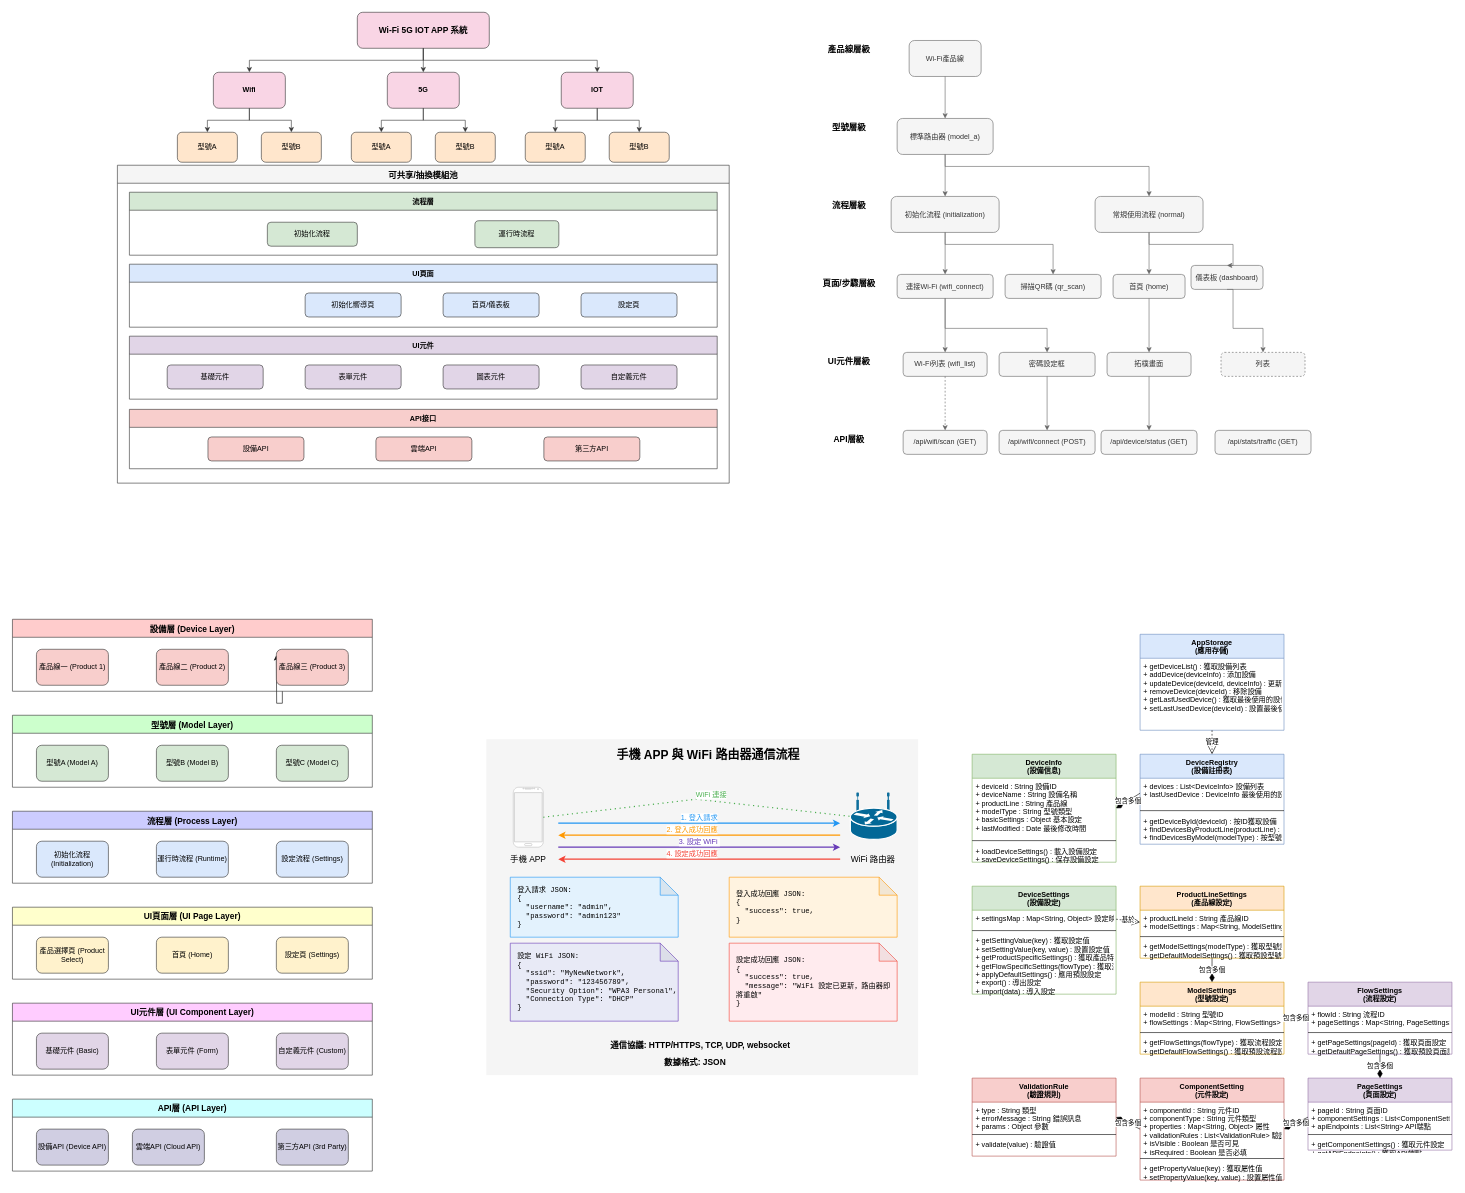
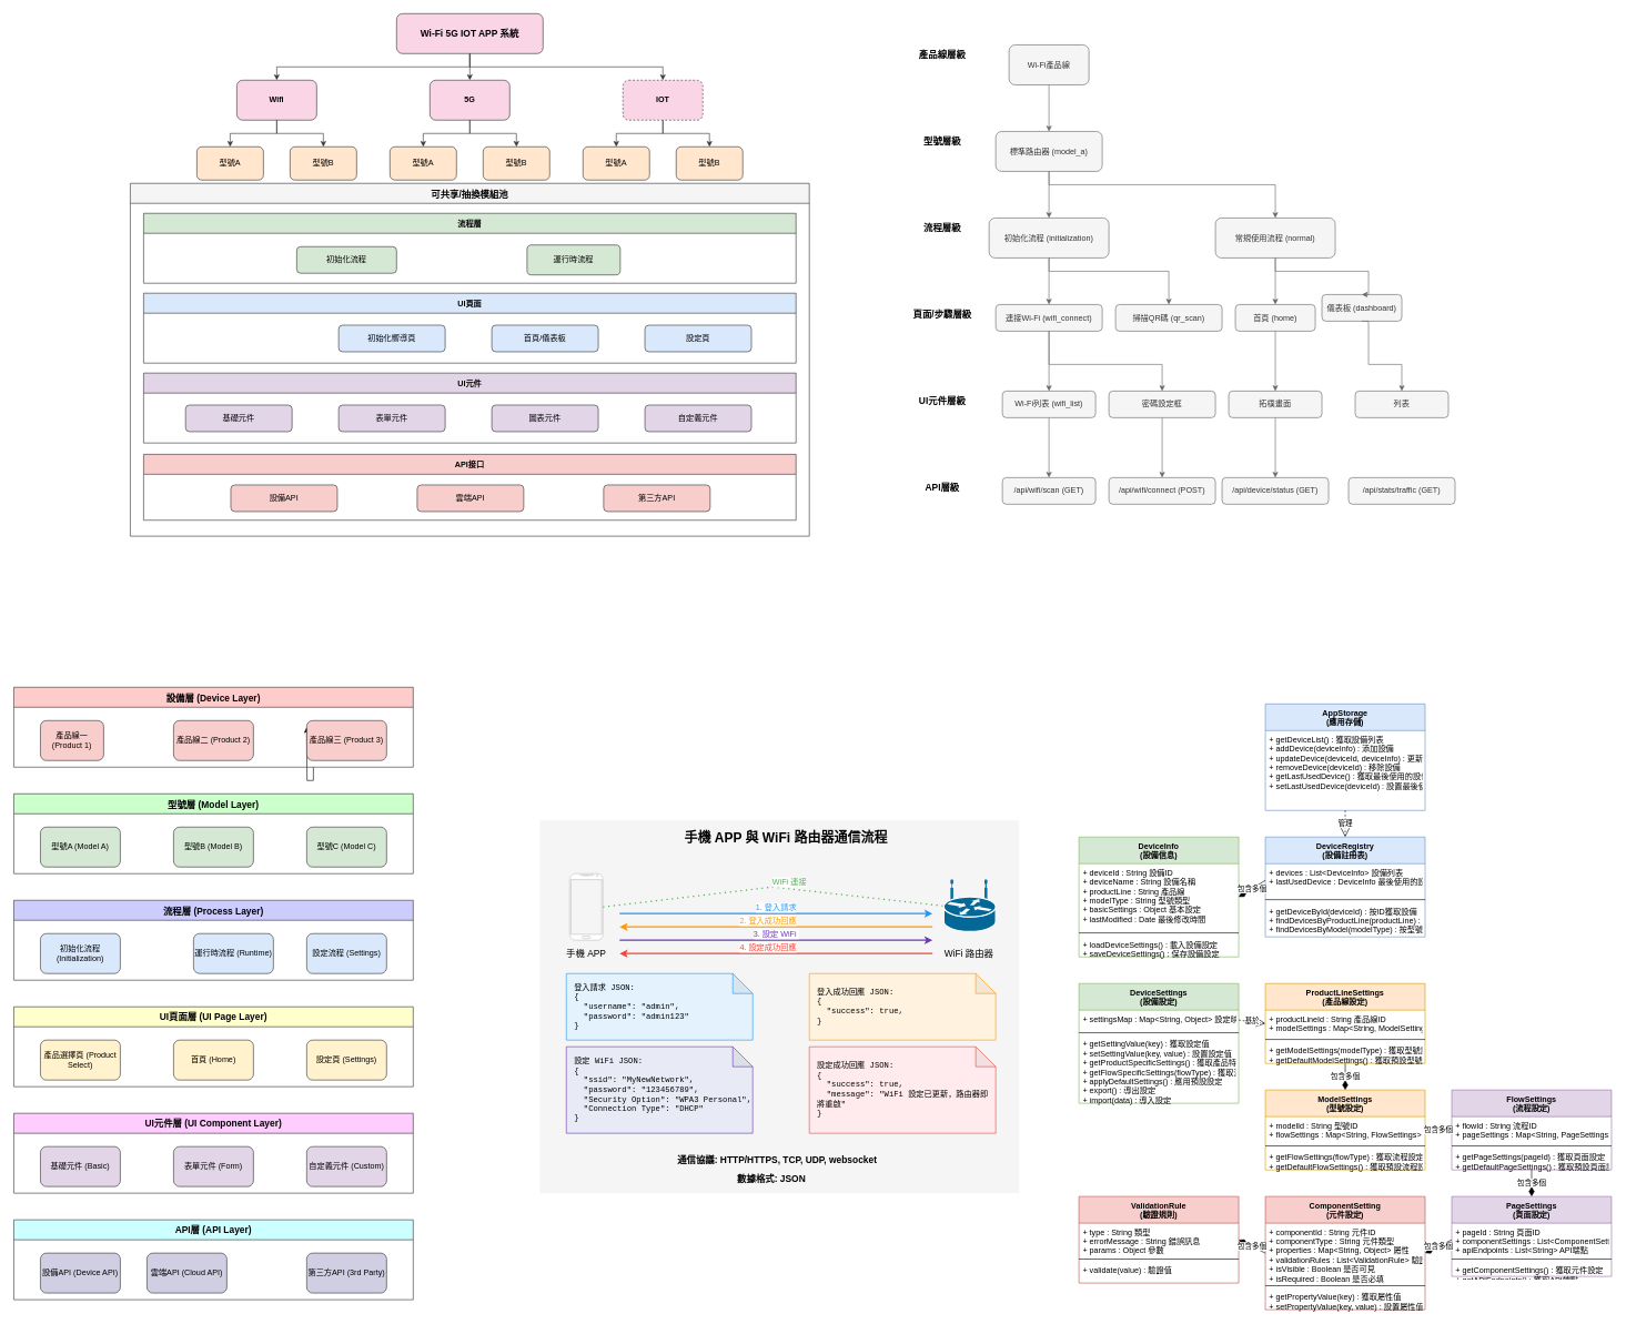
- <mxCell id="43" value="IOT" style="rounded=1;whiteSpace=wrap;html=1;fillColor=#f9d5e5;strokeColor=#333333;fontStyle=1" vertex="1" parent="39"><mxGeometry x="740" y="100" width="120" height="60" as="geometry" /></mxCell>
+ <mxCell id="43" value="IOT" style="rounded=1;whiteSpace=wrap;html=1;fillColor=#f9d5e5;strokeColor=#333333;fontStyle=1;dashed=1;" vertex="1" parent="39"><mxGeometry x="740" y="100" width="120" height="60" as="geometry" /></mxCell>
- <mxCell id="20" value="列表" style="rounded=1;whiteSpace=wrap;html=1;fillColor=#f5f5f5;strokeColor=#666666;fontColor=#333333;dashed=1;" vertex="1" parent="2"><mxGeometry x="680" y="520" width="140" height="40" as="geometry" /></mxCell>
+ <mxCell id="20" value="列表" style="rounded=1;whiteSpace=wrap;html=1;fillColor=#f5f5f5;strokeColor=#666666;fontColor=#333333;" vertex="1" parent="2"><mxGeometry x="680" y="520" width="140" height="40" as="geometry" /></mxCell>
- <mxCell id="36" value="" style="endArrow=classic;html=1;exitX=0.5;exitY=1;exitDx=0;exitDy=0;entryX=0.5;entryY=0;entryDx=0;entryDy=0;edgeStyle=orthogonalEdgeStyle;rounded=0;fillColor=#f5f5f5;strokeColor=#666666;dashed=1;" edge="1" parent="2" source="17" target="21"><mxGeometry width="50" height="50" relative="1" as="geometry"><mxPoint x="470" y="410" as="sourcePoint" /><mxPoint x="520" y="360" as="targetPoint" /></mxGeometry></mxCell>
+ <mxCell id="36" value="" style="endArrow=classic;html=1;exitX=0.5;exitY=1;exitDx=0;exitDy=0;entryX=0.5;entryY=0;entryDx=0;entryDy=0;edgeStyle=orthogonalEdgeStyle;rounded=0;fillColor=#f5f5f5;strokeColor=#666666;" edge="1" parent="2" source="17" target="21"><mxGeometry width="50" height="50" relative="1" as="geometry"><mxPoint x="470" y="410" as="sourcePoint" /><mxPoint x="520" y="360" as="targetPoint" /></mxGeometry></mxCell>
- <mxCell id="79" value="產品線一 (Product 1)" style="rounded=1;whiteSpace=wrap;html=1;fillColor=#f8cecc;strokeColor=#333333;" vertex="1" parent="76"><mxGeometry x="40" y="50" width="120" height="60" as="geometry" /></mxCell>
+ <mxCell id="79" value="產品線一 (Product 1)" style="rounded=1;whiteSpace=wrap;html=1;fillColor=#f8cecc;strokeColor=#333333;" vertex="1" parent="76"><mxGeometry x="40" y="50" width="95" height="60" as="geometry" /></mxCell>
- <mxCell id="88" value="運行時流程 (Runtime)" style="rounded=1;whiteSpace=wrap;html=1;fillColor=#dae8fc;strokeColor=#333333;" vertex="1" parent="76"><mxGeometry x="240" y="370" width="120" height="60" as="geometry" /></mxCell>
+ <mxCell id="88" value="運行時流程 (Runtime)" style="rounded=1;whiteSpace=wrap;html=1;fillColor=#dae8fc;strokeColor=#333333;" vertex="1" parent="76"><mxGeometry x="270" y="370" width="120" height="60" as="geometry" /></mxCell>
